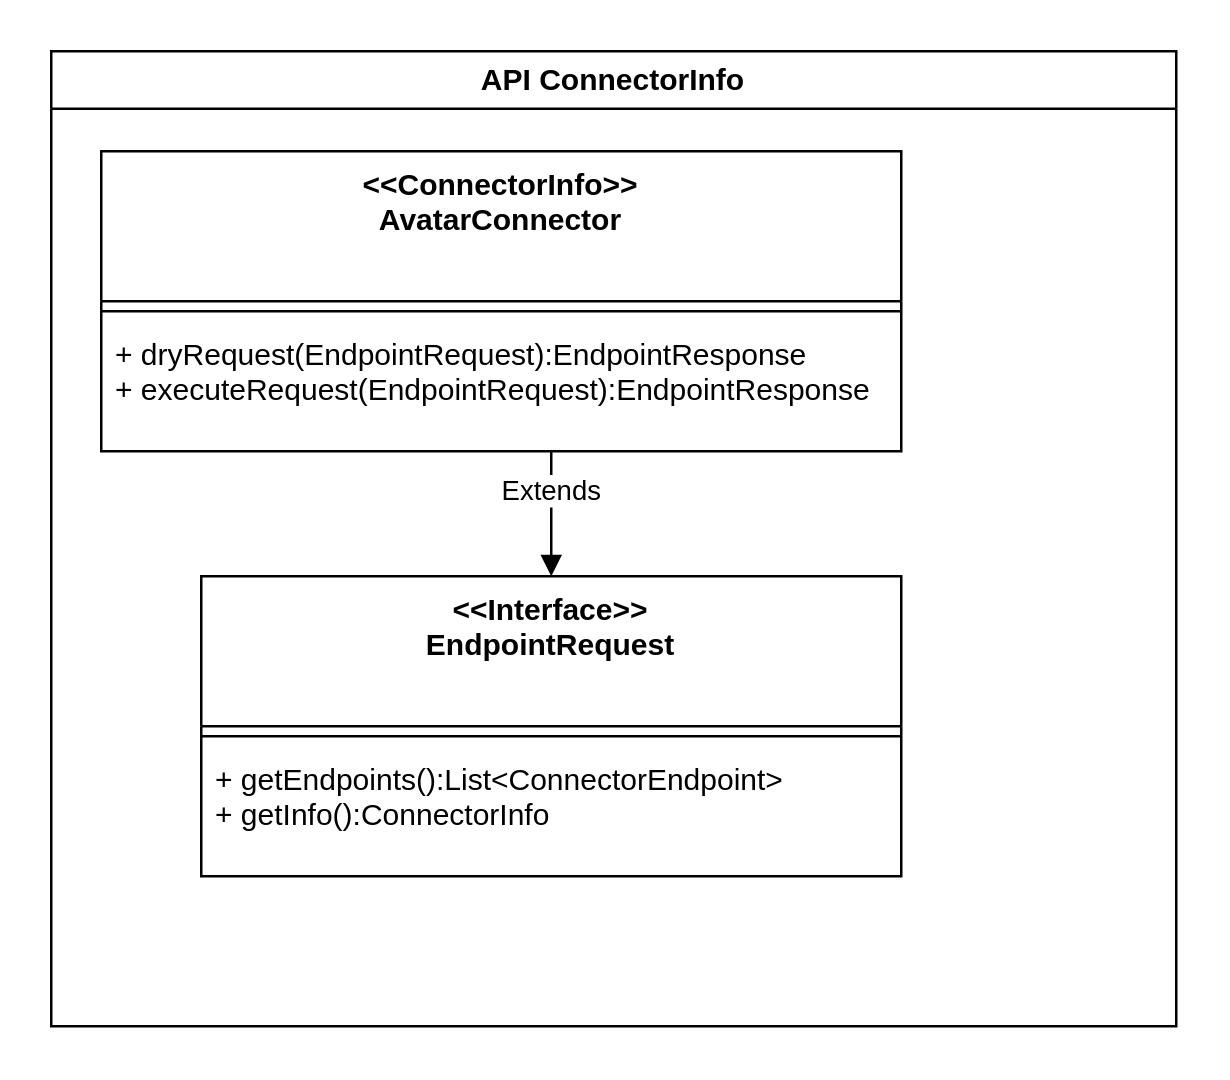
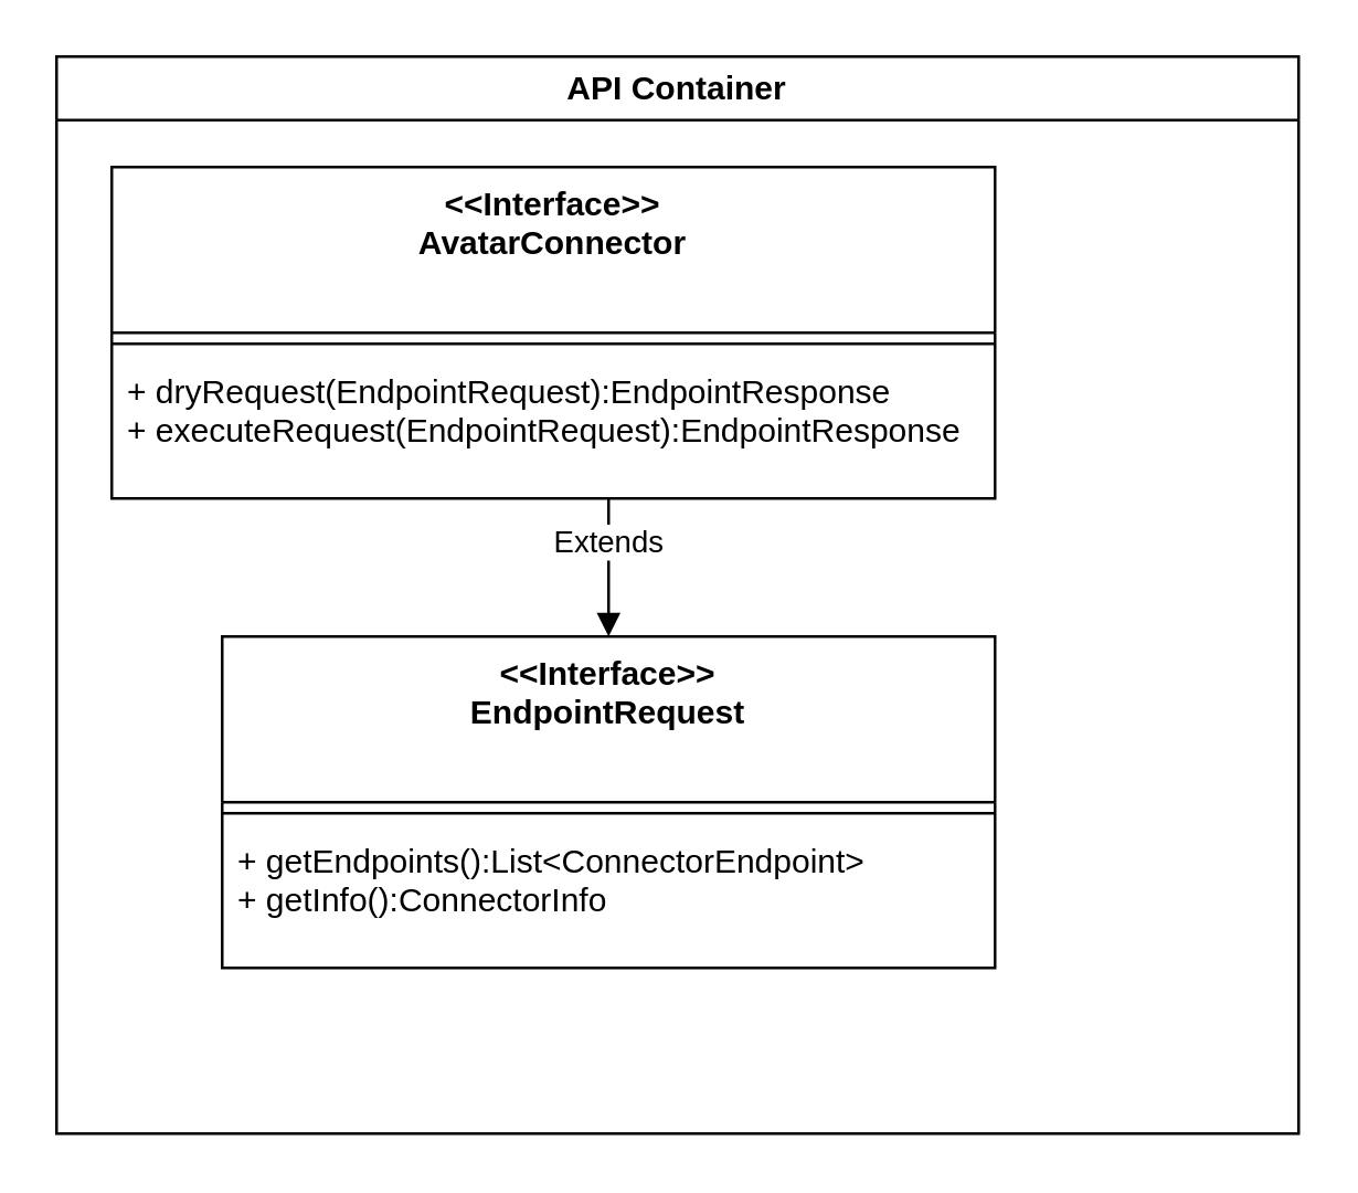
- <mxCell id="2" value="API ConnectorInfo" style="swimlane;whiteSpace=wrap;html=1;" vertex="1" parent="1"><mxGeometry x="20" y="20" width="450" height="390" as="geometry" /></mxCell>
+ <mxCell id="2" value="API Container" style="swimlane;whiteSpace=wrap;html=1;" vertex="1" parent="1"><mxGeometry x="20" y="20" width="450" height="390" as="geometry" /></mxCell>
- <mxCell id="3" value="&amp;lt;&amp;lt;ConnectorInfo&amp;gt;&amp;gt;&lt;div&gt;AvatarConnector&lt;/div&gt;" style="swimlane;fontStyle=1;align=center;verticalAlign=top;childLayout=stackLayout;horizontal=1;startSize=60;horizontalStack=0;resizeParent=1;resizeParentMax=0;resizeLast=0;collapsible=1;marginBottom=0;whiteSpace=wrap;html=1;fillStyle=auto;" vertex="1" parent="2"><mxGeometry x="20" y="40" width="320" height="120" as="geometry"><mxRectangle x="60" y="50" width="120" height="40" as="alternateBounds" /></mxGeometry></mxCell>
+ <mxCell id="3" value="&amp;lt;&amp;lt;Interface&amp;gt;&amp;gt;&lt;div&gt;AvatarConnector&lt;/div&gt;" style="swimlane;fontStyle=1;align=center;verticalAlign=top;childLayout=stackLayout;horizontal=1;startSize=60;horizontalStack=0;resizeParent=1;resizeParentMax=0;resizeLast=0;collapsible=1;marginBottom=0;whiteSpace=wrap;html=1;fillStyle=auto;" vertex="1" parent="2"><mxGeometry x="20" y="40" width="320" height="120" as="geometry"><mxRectangle x="60" y="50" width="120" height="40" as="alternateBounds" /></mxGeometry></mxCell>
